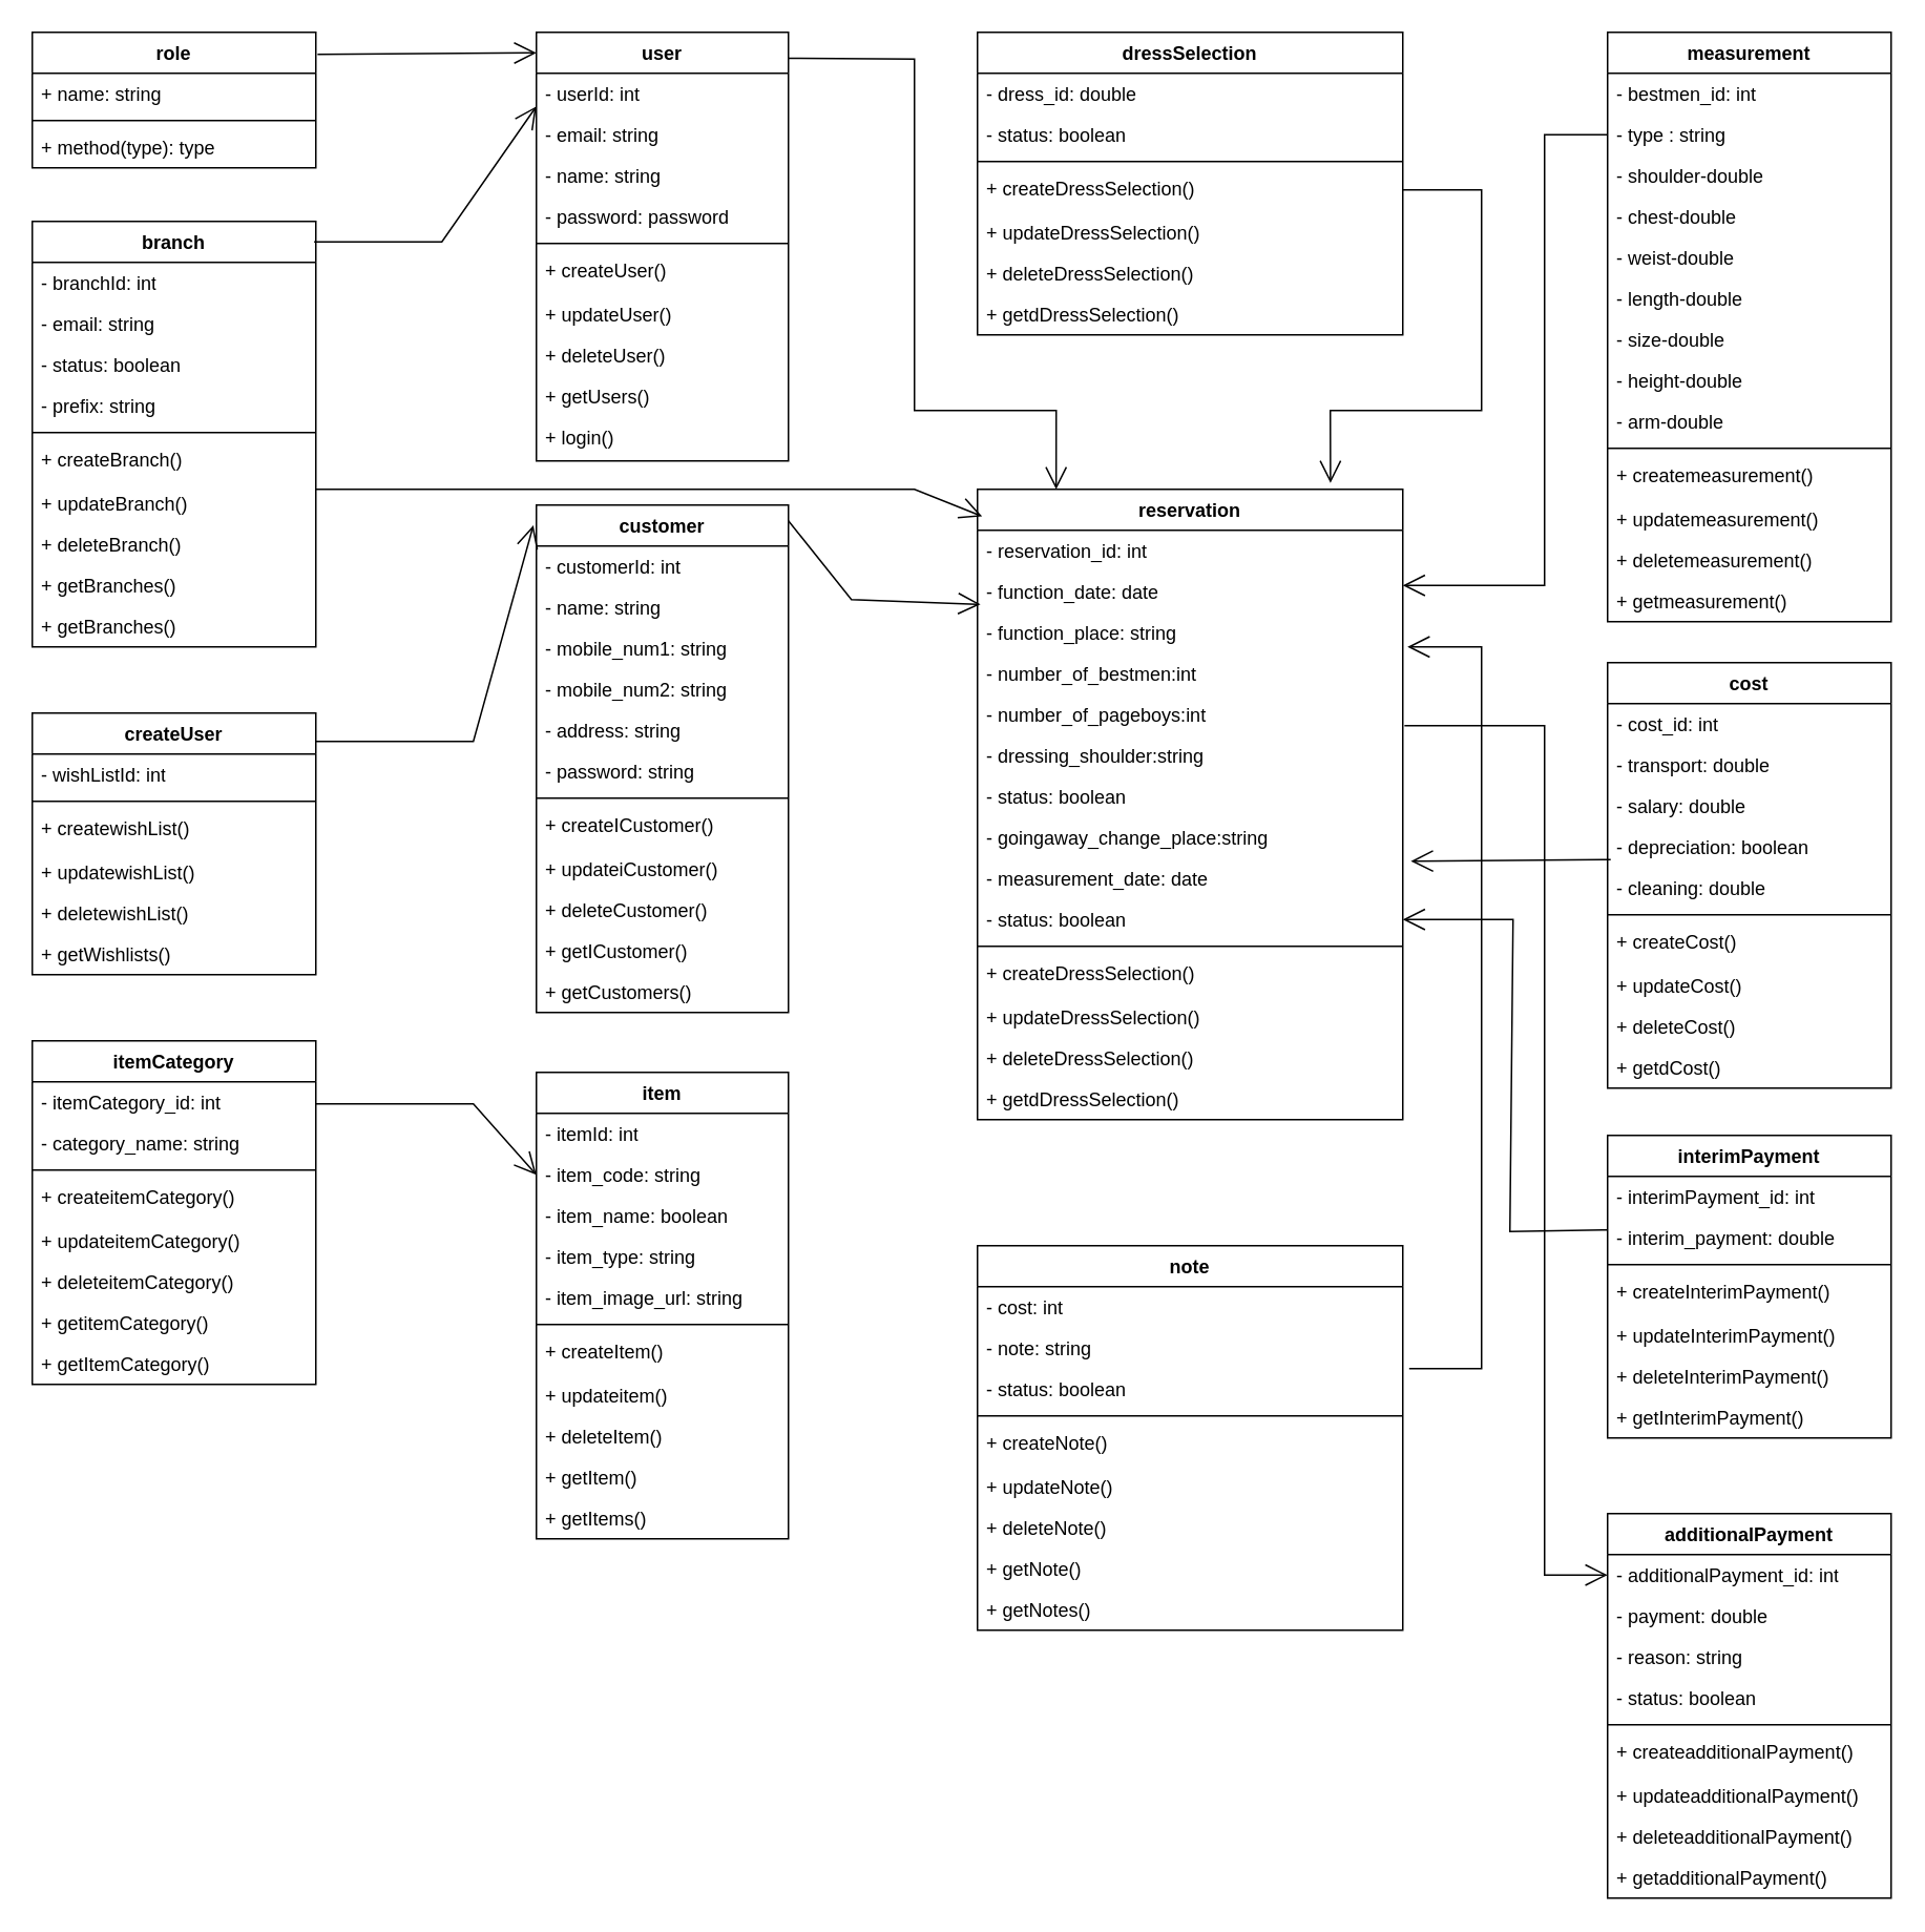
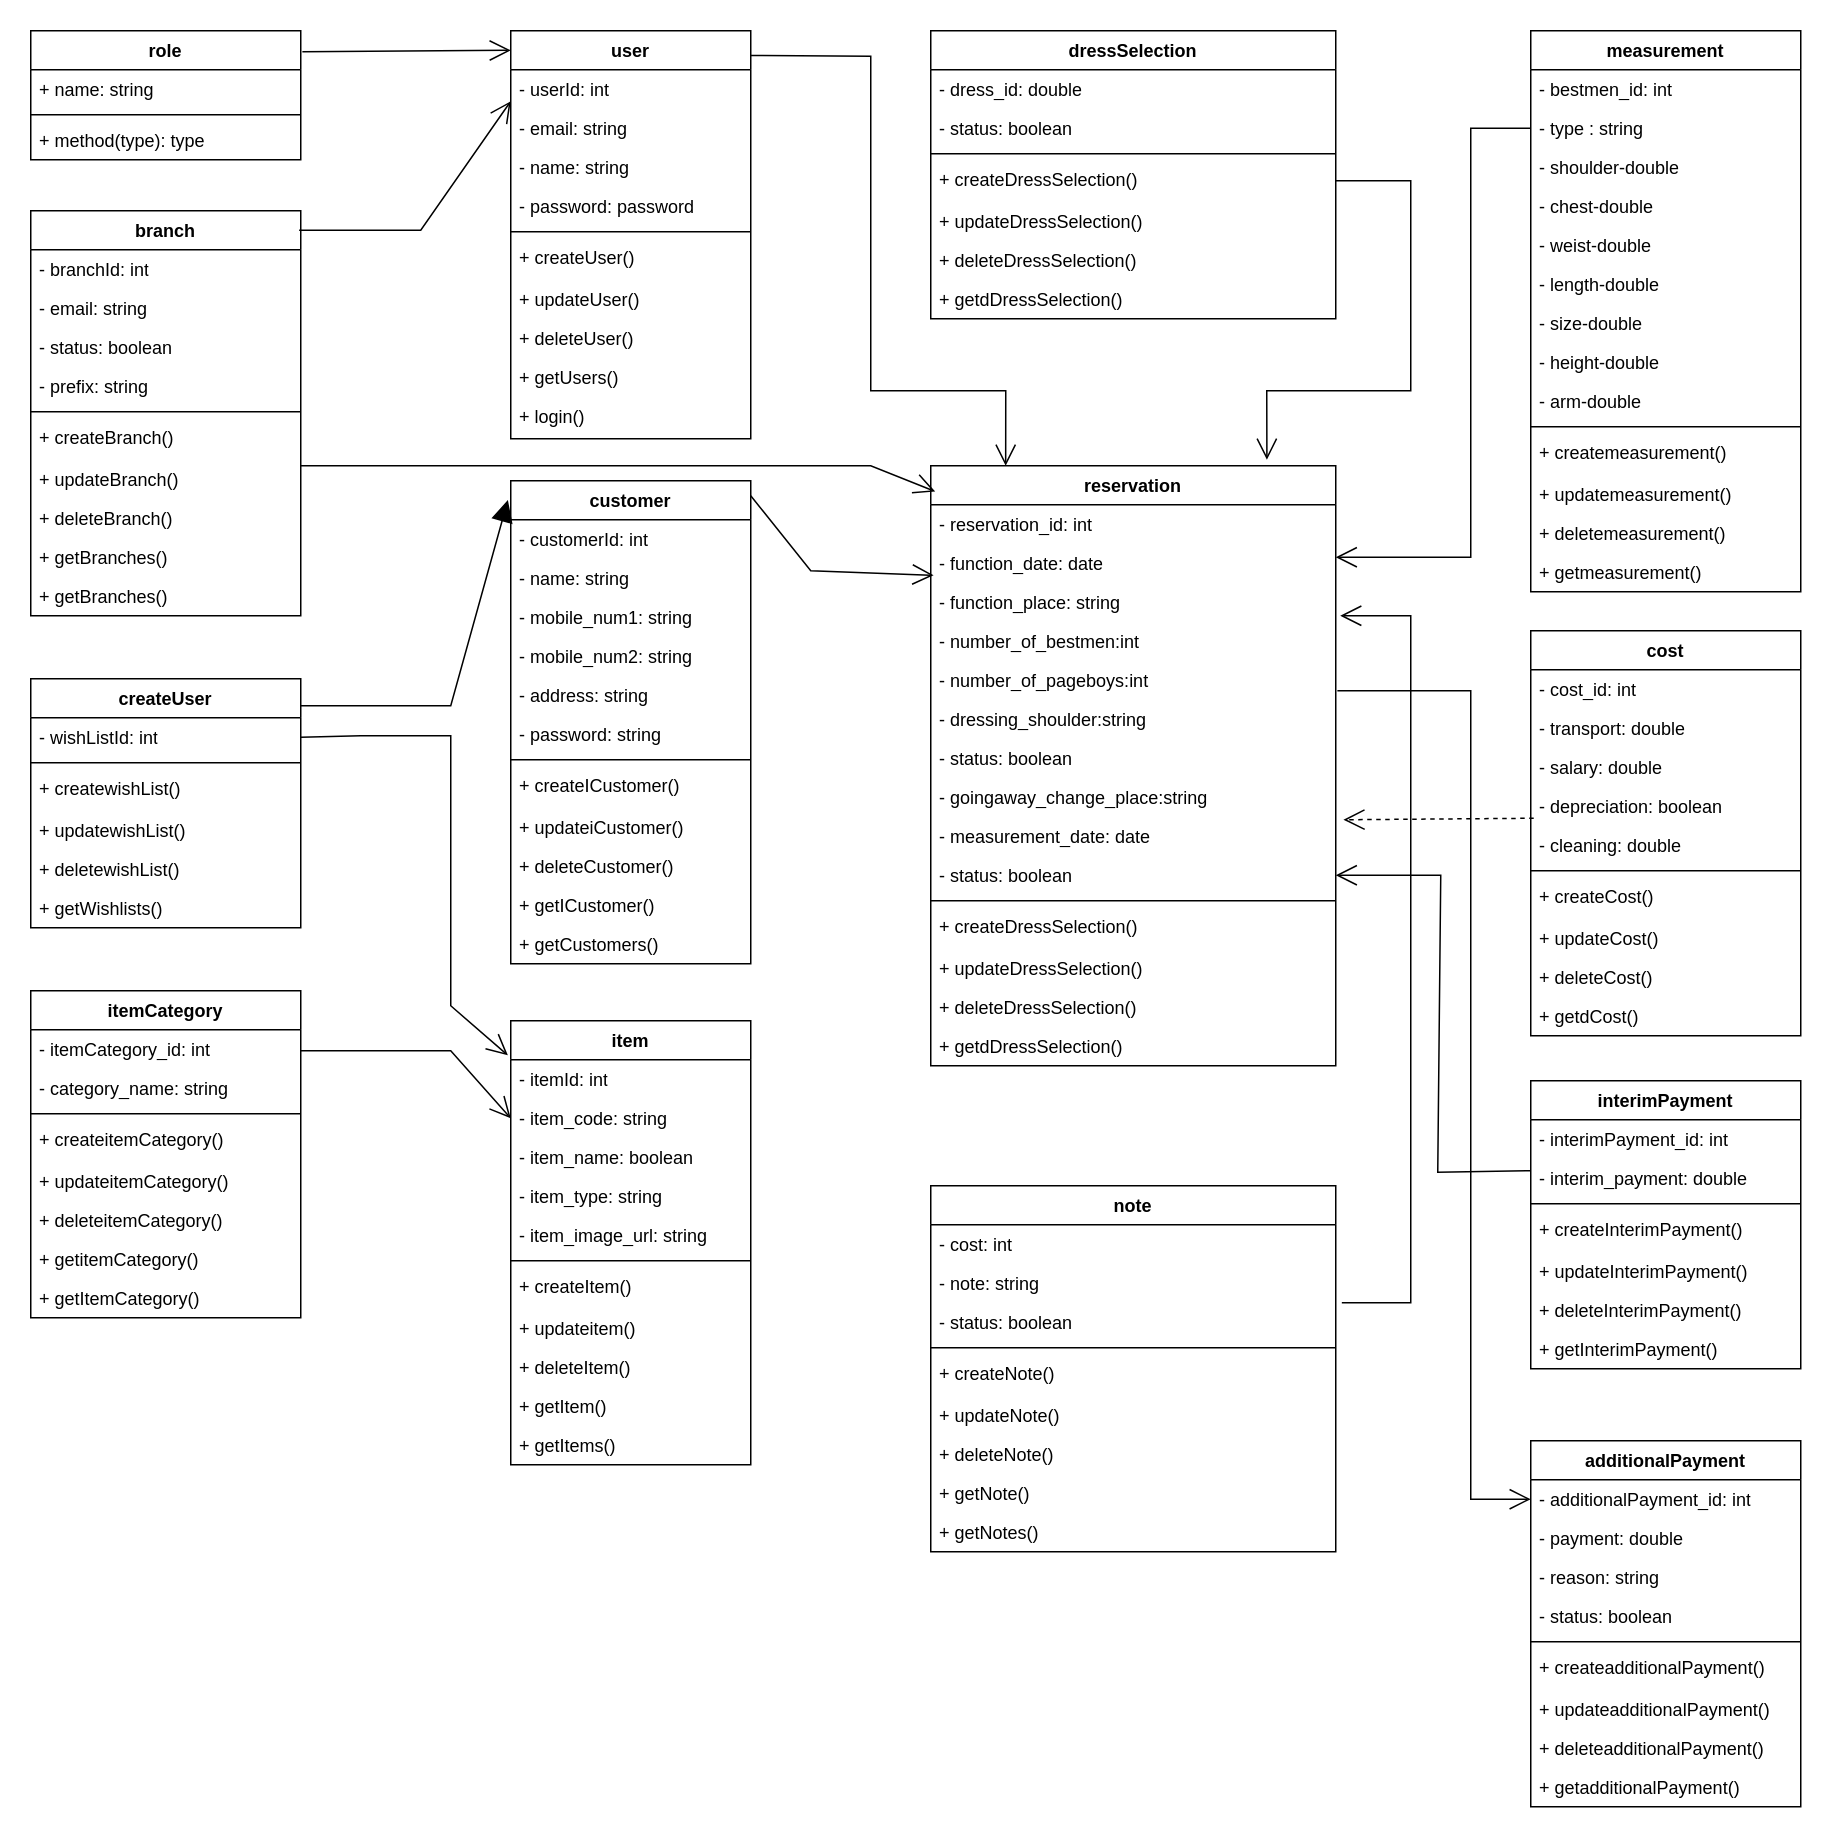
- <mxCell id="150" value="" style="endArrow=open;endFill=1;endSize=12;html=1;rounded=0;exitX=1;exitY=0.108;exitDx=0;exitDy=0;exitPerimeter=0;entryX=-0.012;entryY=0.04;entryDx=0;entryDy=0;entryPerimeter=0;" edge="1" parent="1" source="28" target="47"><mxGeometry width="160" relative="1" as="geometry"><mxPoint x="200" y="480" as="sourcePoint" /><mxPoint x="240" y="660" as="targetPoint" /><Array as="points"><mxPoint x="300" y="470" /></Array></mxGeometry></mxCell>
+ <mxCell id="150" value="" style="endArrow=block;endFill=1;endSize=12;html=1;rounded=0;exitX=1;exitY=0.108;exitDx=0;exitDy=0;exitPerimeter=0;entryX=-0.012;entryY=0.04;entryDx=0;entryDy=0;entryPerimeter=0;" edge="1" parent="1" source="28" target="47"><mxGeometry width="160" relative="1" as="geometry"><mxPoint x="200" y="480" as="sourcePoint" /><mxPoint x="240" y="660" as="targetPoint" /><Array as="points"><mxPoint x="300" y="470" /></Array></mxGeometry></mxCell>
- <mxCell id="157" value="" style="endArrow=open;endFill=1;endSize=12;html=1;rounded=0;entryX=1.019;entryY=1.077;entryDx=0;entryDy=0;entryPerimeter=0;exitX=0.011;exitY=0.808;exitDx=0;exitDy=0;exitPerimeter=0;" edge="1" parent="1" source="113" target="86"><mxGeometry width="160" relative="1" as="geometry"><mxPoint x="1010" y="600" as="sourcePoint" /><mxPoint x="930" y="520" as="targetPoint" /><Array as="points" /></mxGeometry></mxCell>
+ <mxCell id="157" value="" style="endArrow=open;endFill=1;endSize=12;html=1;rounded=0;entryX=1.019;entryY=1.077;entryDx=0;entryDy=0;entryPerimeter=0;exitX=0.011;exitY=0.808;exitDx=0;exitDy=0;exitPerimeter=0;dashed=1;" edge="1" parent="1" source="113" target="86"><mxGeometry width="160" relative="1" as="geometry"><mxPoint x="1010" y="600" as="sourcePoint" /><mxPoint x="930" y="520" as="targetPoint" /><Array as="points" /></mxGeometry></mxCell>
+ <mxCell id="151" value="" style="endArrow=open;endFill=1;endSize=12;html=1;rounded=0;exitX=1;exitY=0.5;exitDx=0;exitDy=0;entryX=-0.012;entryY=0.078;entryDx=0;entryDy=0;entryPerimeter=0;" edge="1" parent="1" source="29" target="35"><mxGeometry width="160" relative="1" as="geometry"><mxPoint x="210" y="480" as="sourcePoint" /><mxPoint x="348" y="343" as="targetPoint" /><Array as="points"><mxPoint x="240" y="490" /><mxPoint x="300" y="490" /><mxPoint x="300" y="670" /></Array></mxGeometry></mxCell>
